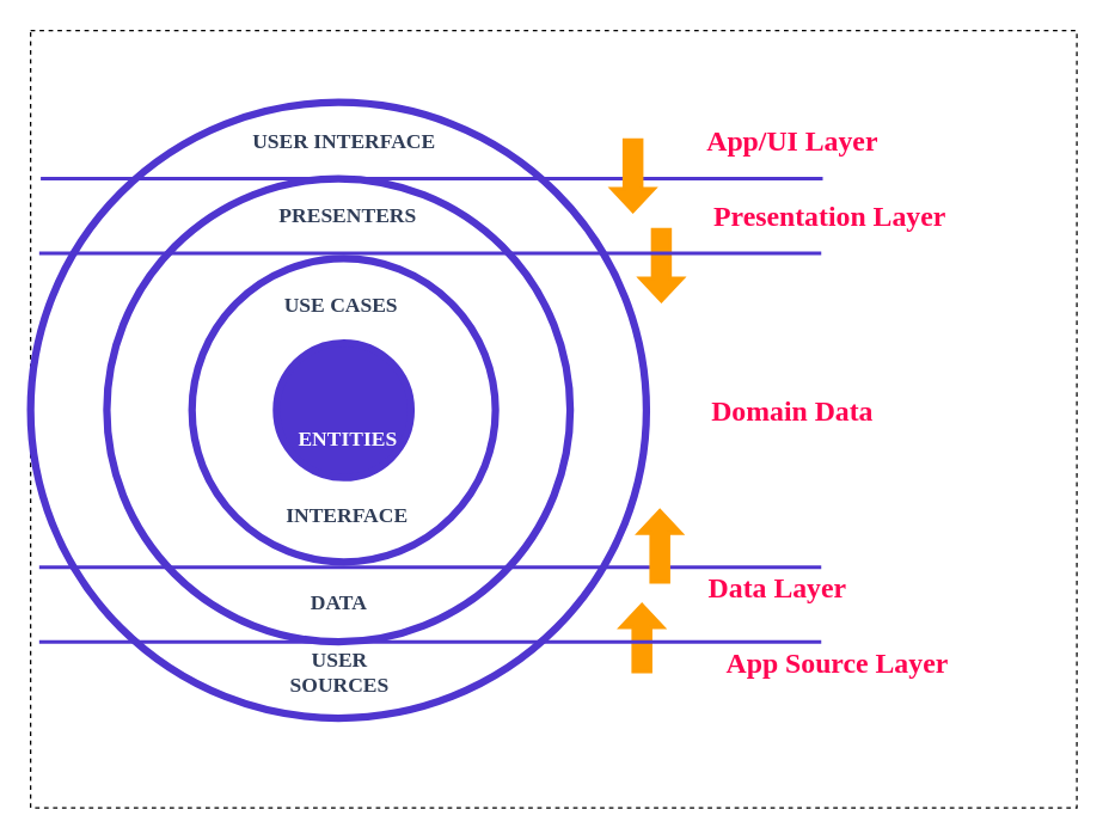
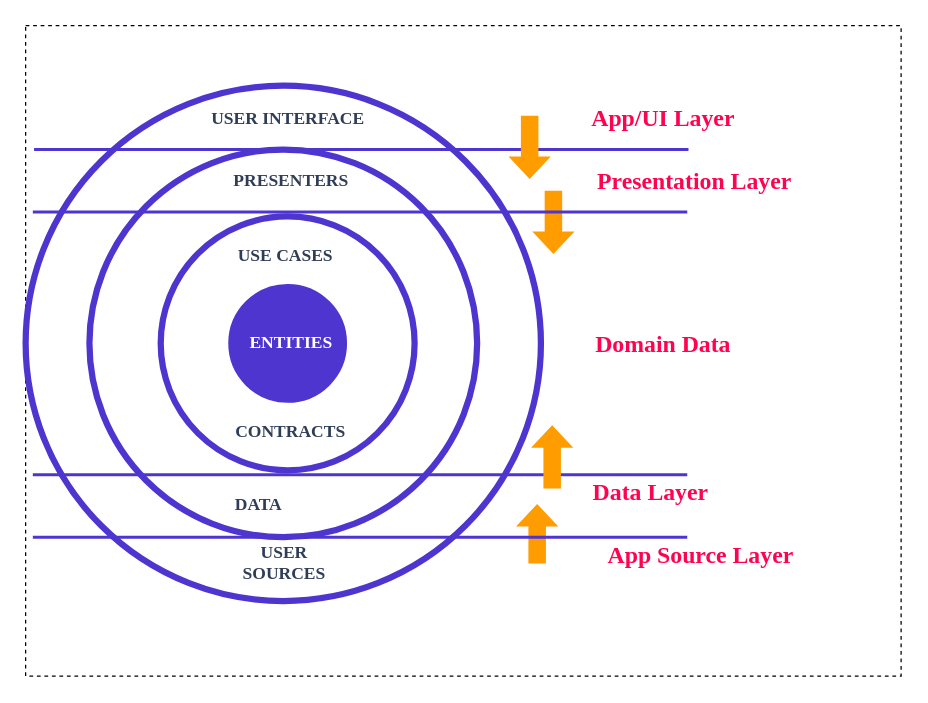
- <mxCell id="10" value="&lt;b&gt;&lt;font style=&quot;font-size: 14px&quot; color=&quot;#ffffff&quot;&gt;ENTITIES&lt;/font&gt;&lt;/b&gt;" style="text;html=1;strokeColor=none;fillColor=none;align=center;verticalAlign=middle;whiteSpace=wrap;rounded=0;fontFamily=Tahoma;" parent="2" vertex="1"><mxGeometry x="175.5" y="259" width="72.5" height="30" as="geometry" /></mxCell>
+ <mxCell id="10" value="&lt;b&gt;&lt;font style=&quot;font-size: 14px&quot; color=&quot;#ffffff&quot;&gt;ENTITIES&lt;/font&gt;&lt;/b&gt;" style="text;html=1;strokeColor=none;fillColor=none;align=center;verticalAlign=middle;whiteSpace=wrap;rounded=0;fontFamily=Tahoma;" parent="2" vertex="1"><mxGeometry x="175.5" y="239" width="72.5" height="30" as="geometry" /></mxCell>
- <mxCell id="16" value="&lt;b&gt;&lt;font style=&quot;font-size: 14px&quot; color=&quot;#303d57&quot;&gt;INTERFACE&lt;/font&gt;&lt;/b&gt;" style="text;html=1;strokeColor=none;fillColor=none;align=center;verticalAlign=middle;whiteSpace=wrap;rounded=0;fontFamily=Tahoma;" vertex="1" parent="2"><mxGeometry x="167.75" y="310" width="88" height="30" as="geometry" /></mxCell>
+ <mxCell id="16" value="&lt;b&gt;&lt;font style=&quot;font-size: 14px&quot; color=&quot;#303d57&quot;&gt;CONTRACTS&lt;/font&gt;&lt;/b&gt;" style="text;html=1;strokeColor=none;fillColor=none;align=center;verticalAlign=middle;whiteSpace=wrap;rounded=0;fontFamily=Tahoma;" vertex="1" parent="2"><mxGeometry x="167.75" y="310" width="88" height="30" as="geometry" /></mxCell>
- <mxCell id="11" value="&lt;b&gt;&lt;font style=&quot;font-size: 14px&quot; color=&quot;#303d57&quot;&gt;DATA&lt;/font&gt;&lt;/b&gt;" style="text;html=1;strokeColor=none;fillColor=none;align=center;verticalAlign=middle;whiteSpace=wrap;rounded=0;fontFamily=Tahoma;" parent="2" vertex="1"><mxGeometry x="169.75" y="369" width="72.5" height="30" as="geometry" /></mxCell>
+ <mxCell id="11" value="&lt;b&gt;&lt;font style=&quot;font-size: 14px&quot; color=&quot;#303d57&quot;&gt;DATA&lt;/font&gt;&lt;/b&gt;" style="text;html=1;strokeColor=none;fillColor=none;align=center;verticalAlign=middle;whiteSpace=wrap;rounded=0;fontFamily=Tahoma;" parent="2" vertex="1"><mxGeometry x="149.75" y="369" width="72.5" height="30" as="geometry" /></mxCell>
